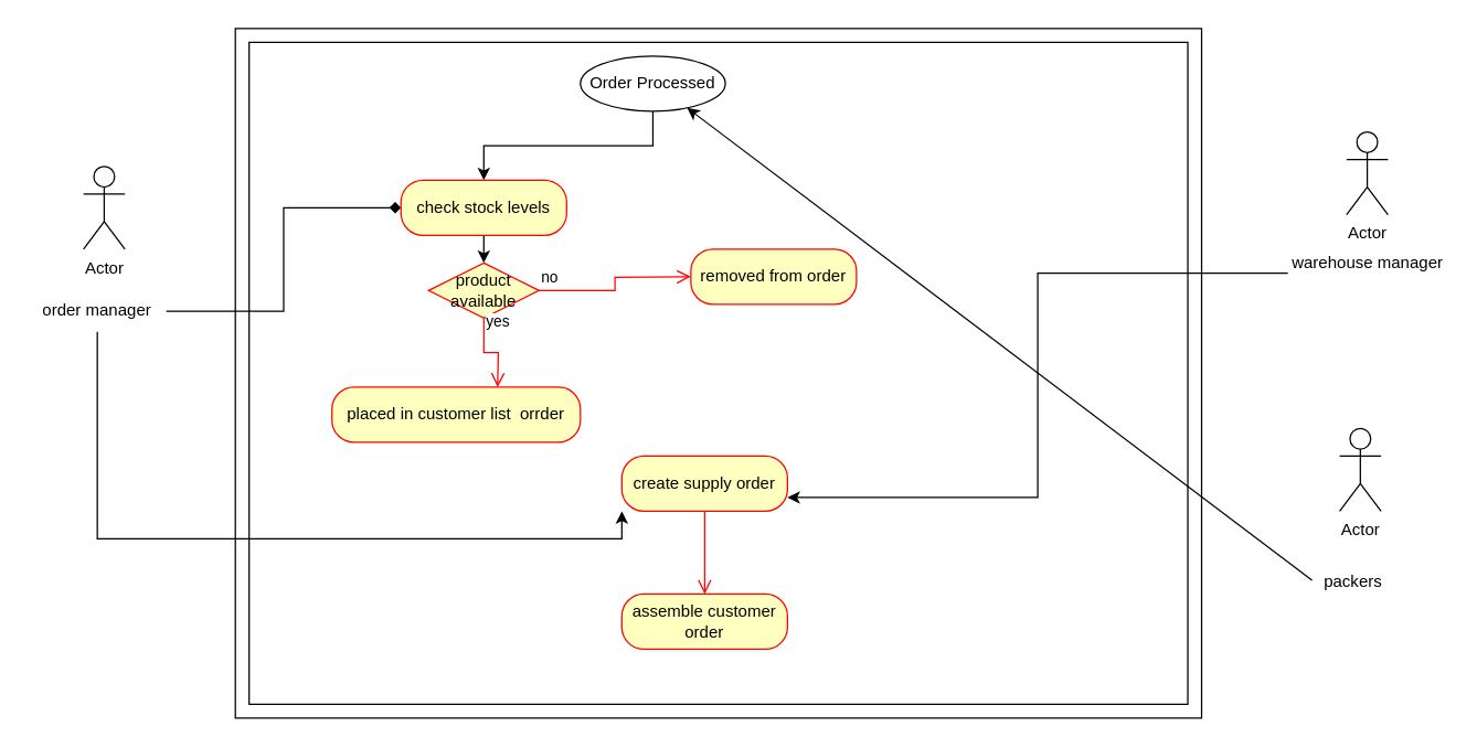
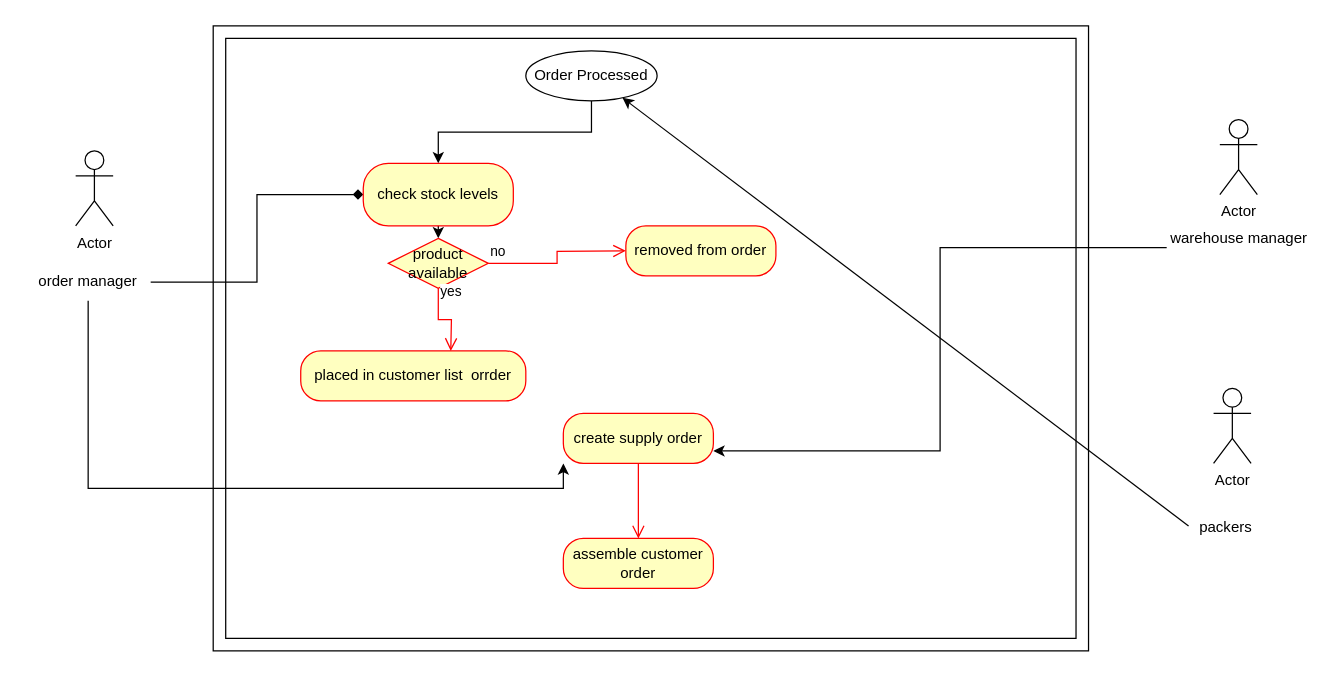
- <mxCell id="16" value="check stock levels" style="rounded=1;whiteSpace=wrap;html=1;arcSize=40;fontColor=#000000;fillColor=#ffffc0;strokeColor=#ff0000;" vertex="1" parent="1"><mxGeometry x="290" y="130" width="120" height="40" as="geometry" /></mxCell>
+ <mxCell id="16" value="check stock levels" style="rounded=1;whiteSpace=wrap;html=1;arcSize=40;fontColor=#000000;fillColor=#ffffc0;strokeColor=#ff0000;" vertex="1" parent="1"><mxGeometry x="290" y="130" width="120" height="50" as="geometry" /></mxCell>
